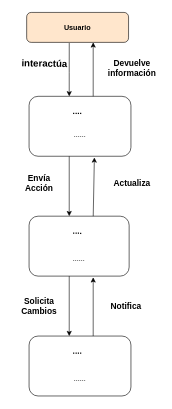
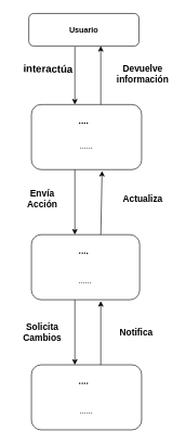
- <mxCell id="6" value="&lt;b&gt;Usuario&lt;/b&gt;" style="rounded=1;whiteSpace=wrap;html=1;fontSize=12;glass=0;strokeWidth=1;shadow=0;fillColor=#ffe6cc;" vertex="1" parent="1"><mxGeometry x="44" y="20" width="170" height="50" as="geometry" /></mxCell>
+ <mxCell id="6" value="&lt;b&gt;Usuario&lt;/b&gt;" style="rounded=1;whiteSpace=wrap;html=1;fontSize=12;glass=0;strokeWidth=1;shadow=0;" vertex="1" parent="1"><mxGeometry x="44" y="20" width="170" height="50" as="geometry" /></mxCell>
